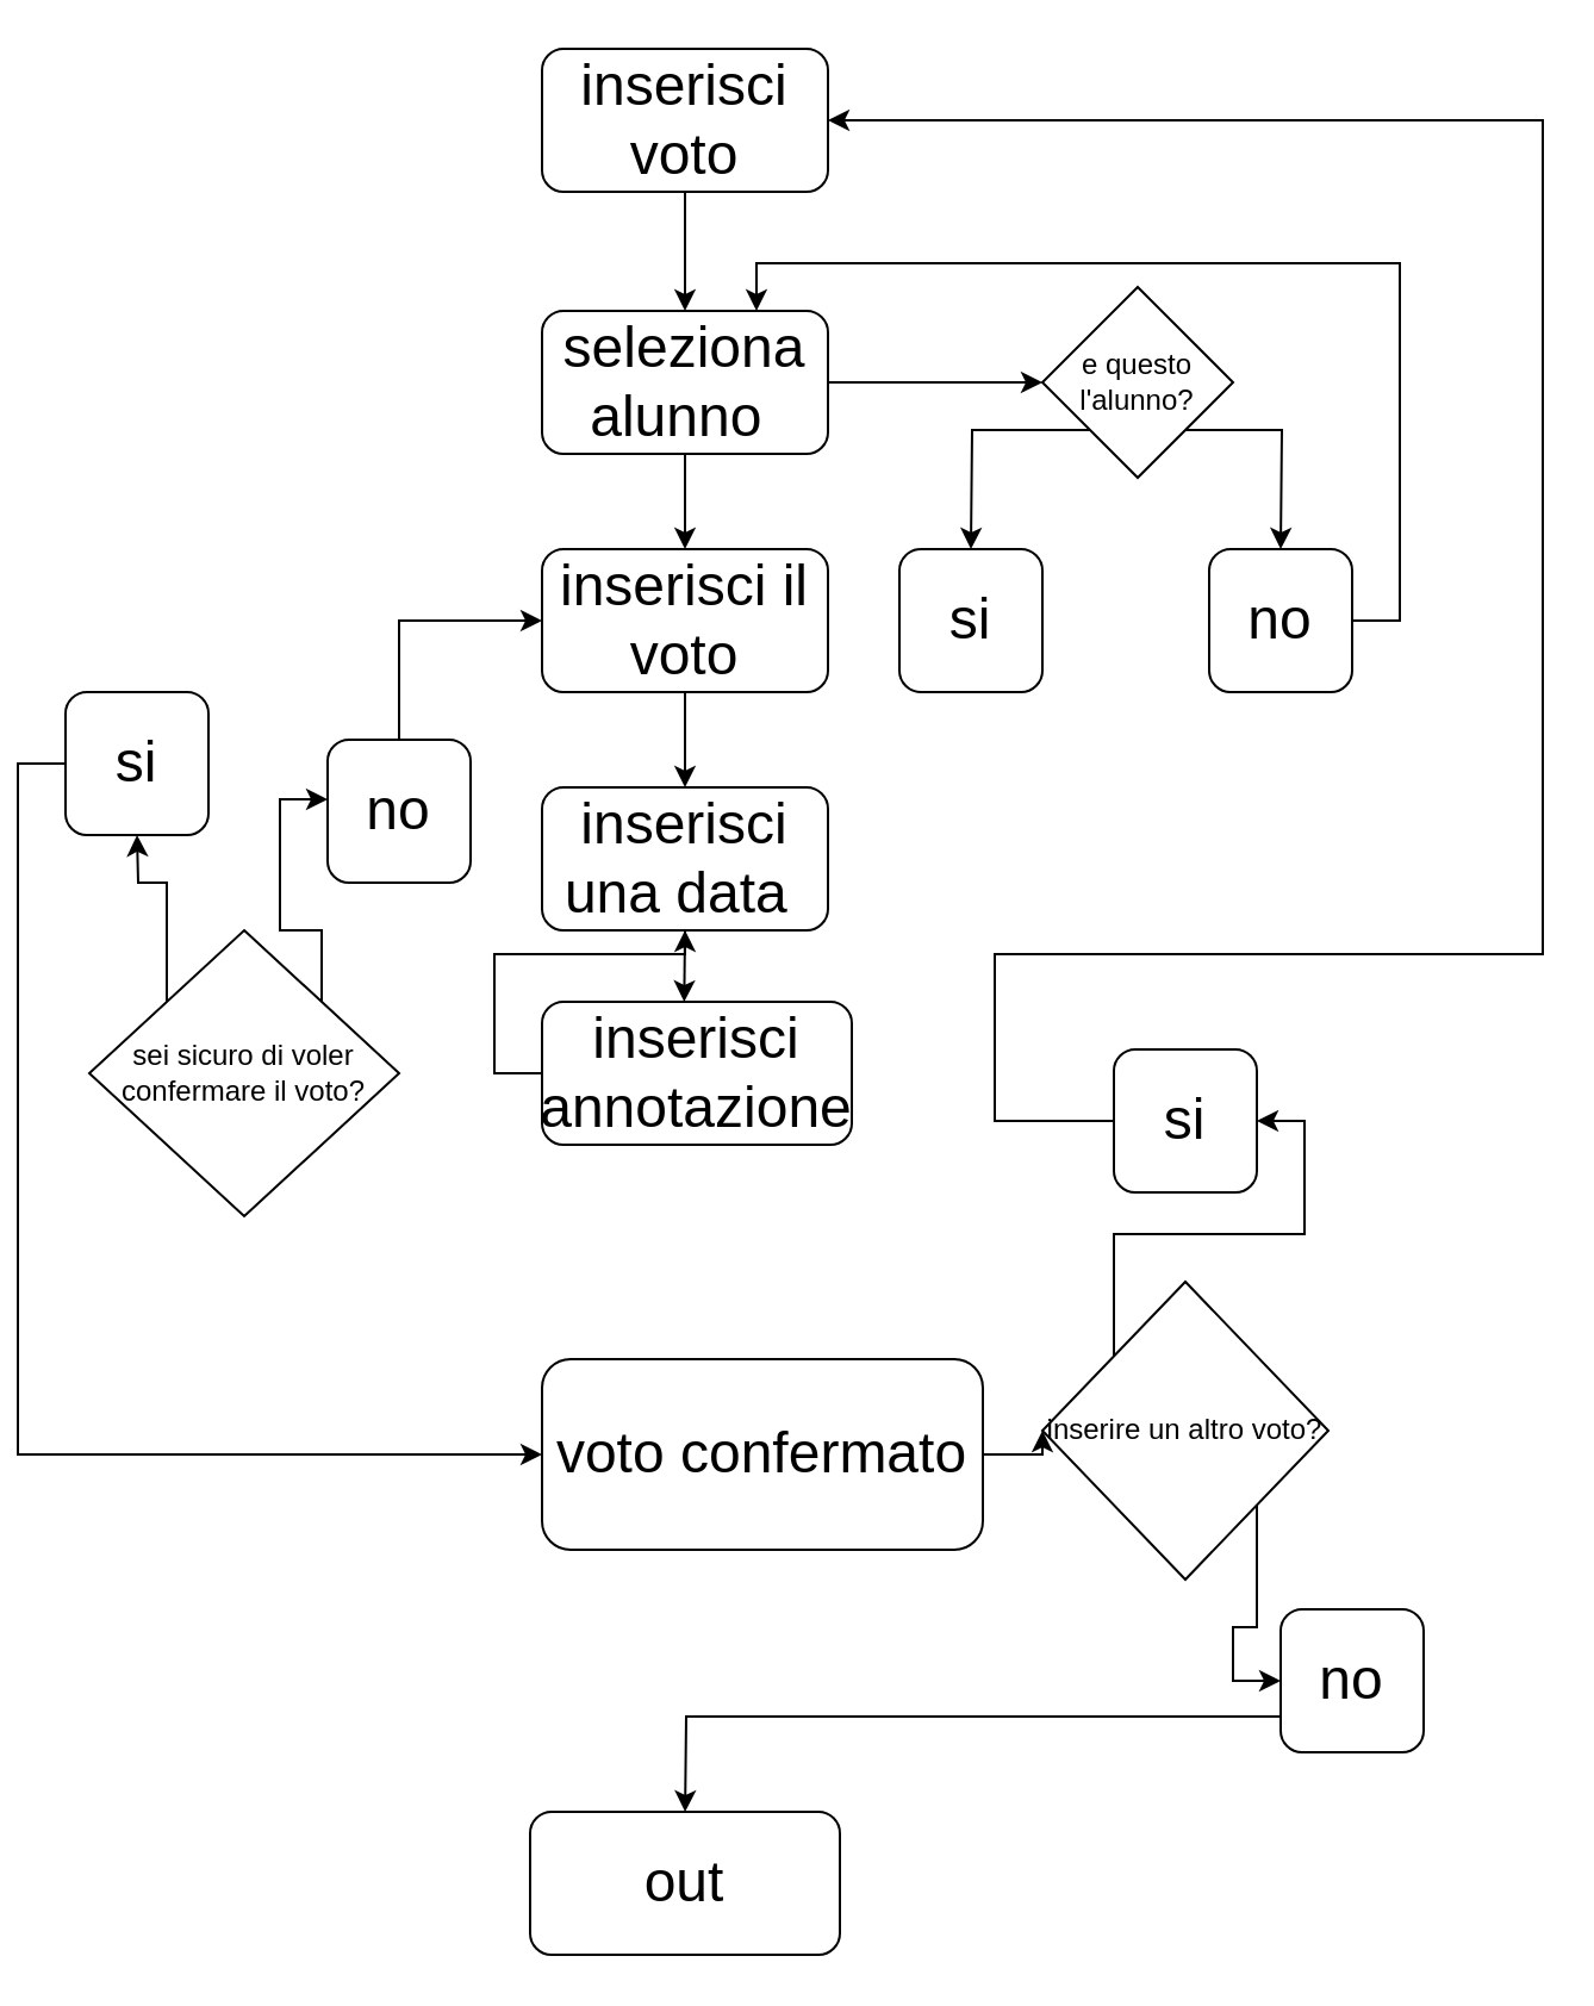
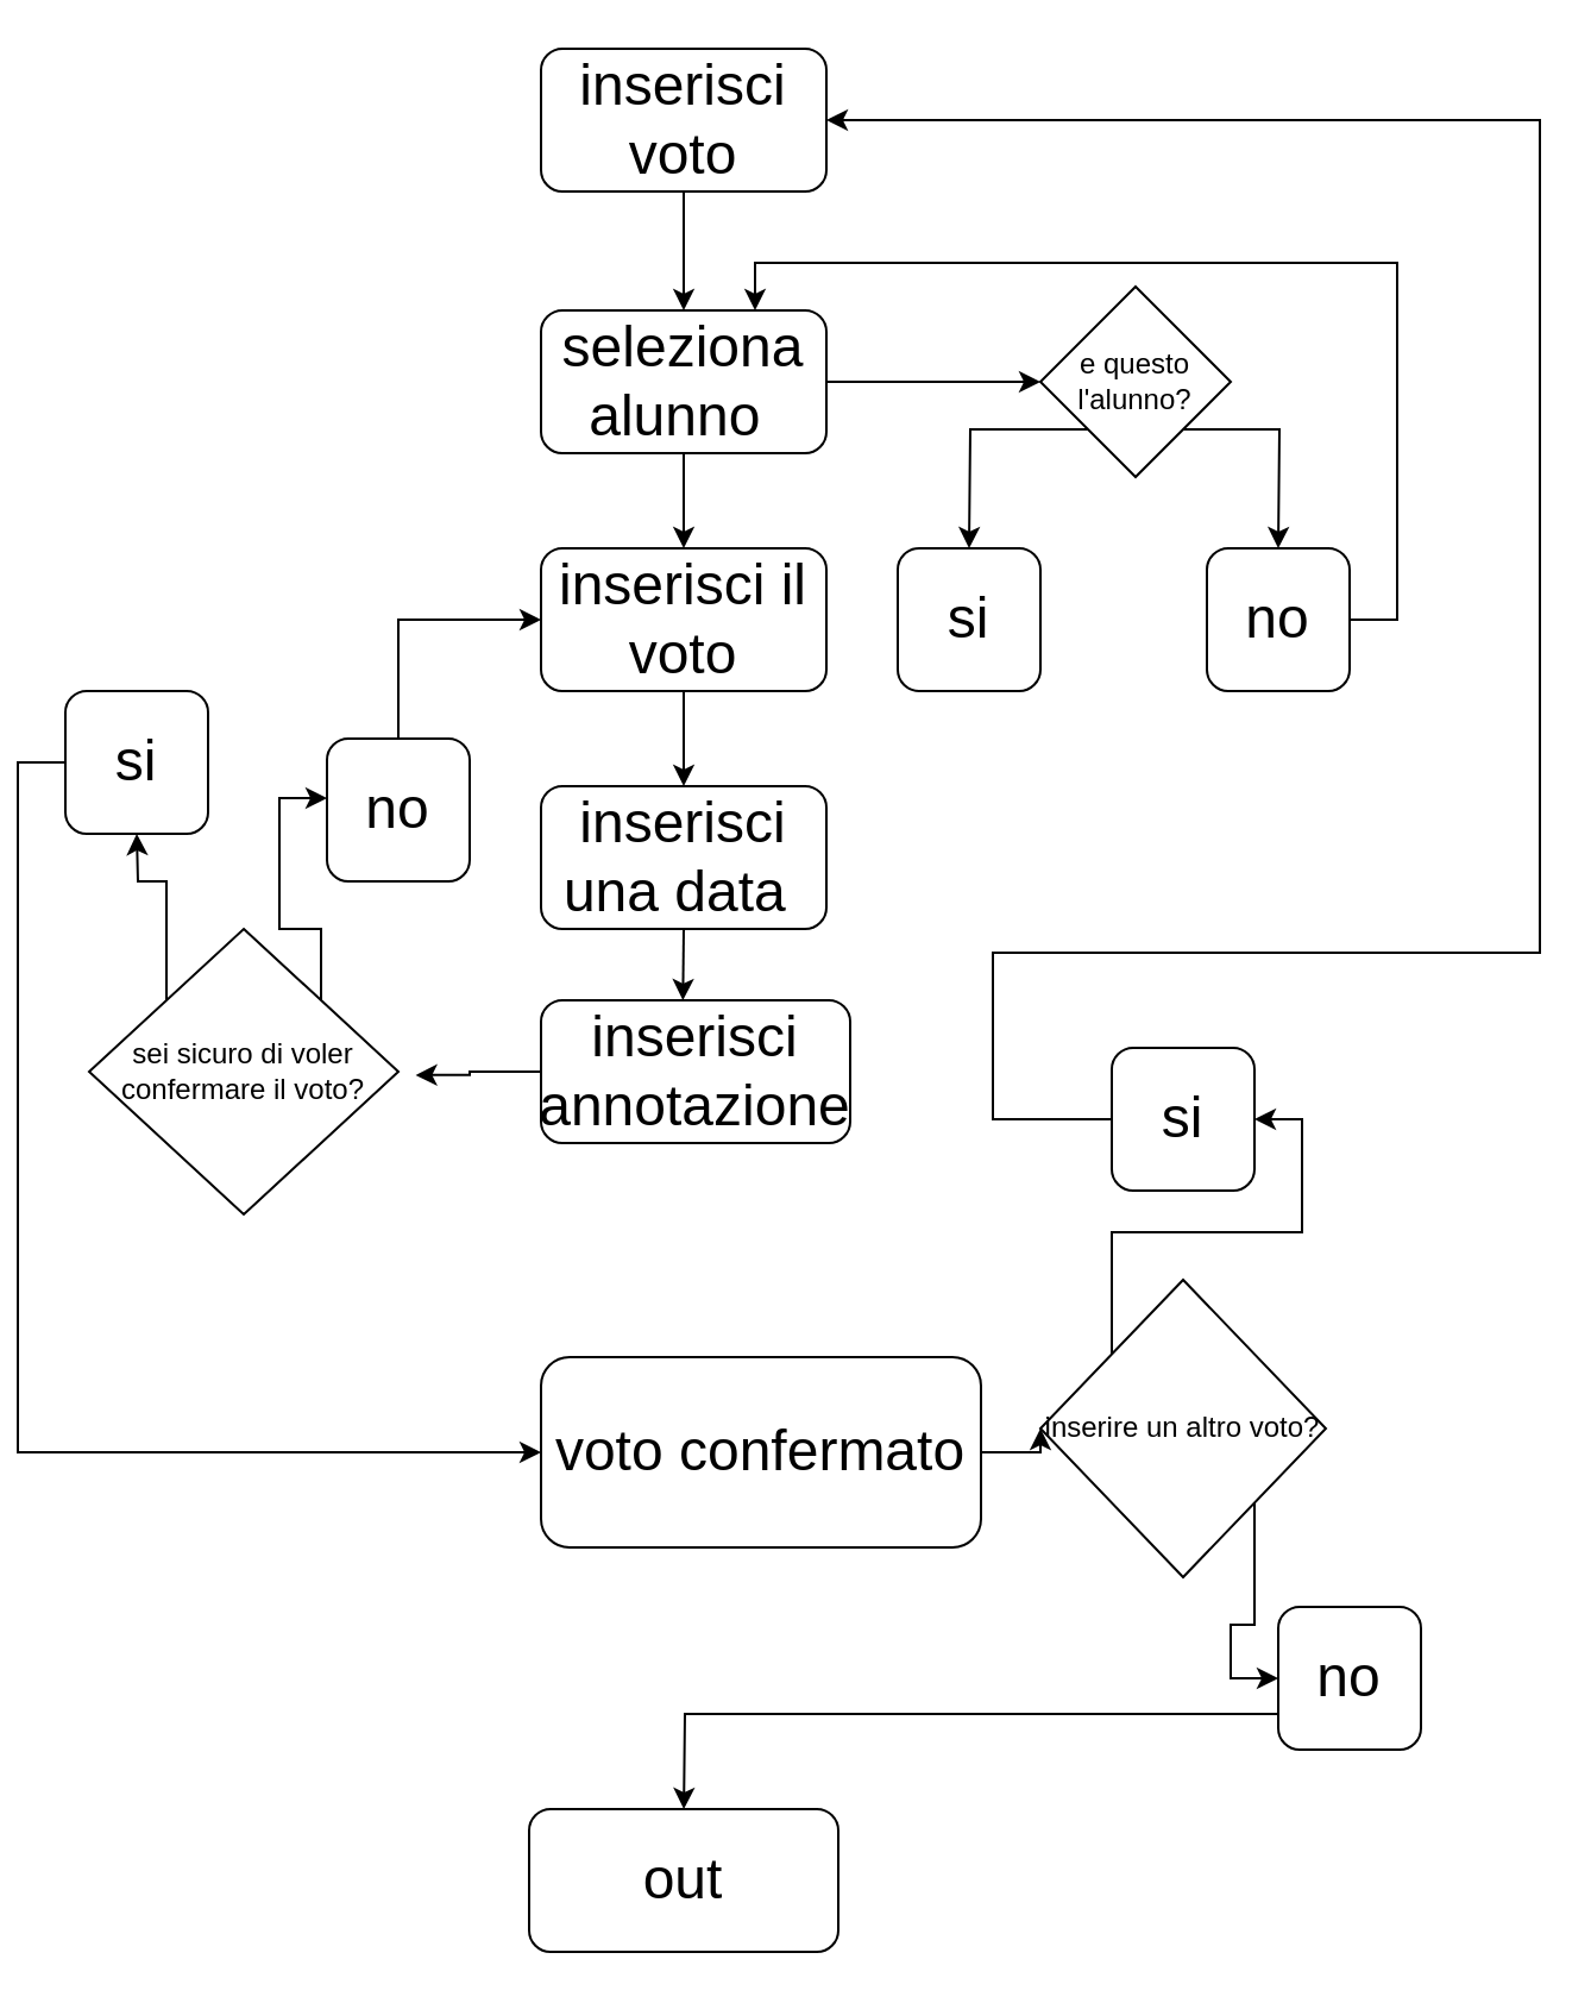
- <mxCell id="17" style="edgeStyle=orthogonalEdgeStyle;rounded=0;orthogonalLoop=1;jettySize=auto;html=1;exitX=0;exitY=0.5;exitDx=0;exitDy=0;" edge="1" parent="1" source="18" target="16"><mxGeometry relative="1" as="geometry" /></mxCell>
+ <mxCell id="17" style="edgeStyle=orthogonalEdgeStyle;rounded=0;orthogonalLoop=1;jettySize=auto;html=1;exitX=0;exitY=0.5;exitDx=0;exitDy=0;entryX=1.056;entryY=0.512;entryDx=0;entryDy=0;entryPerimeter=0;" edge="1" parent="1" source="18" target="23"><mxGeometry relative="1" as="geometry" /></mxCell>
